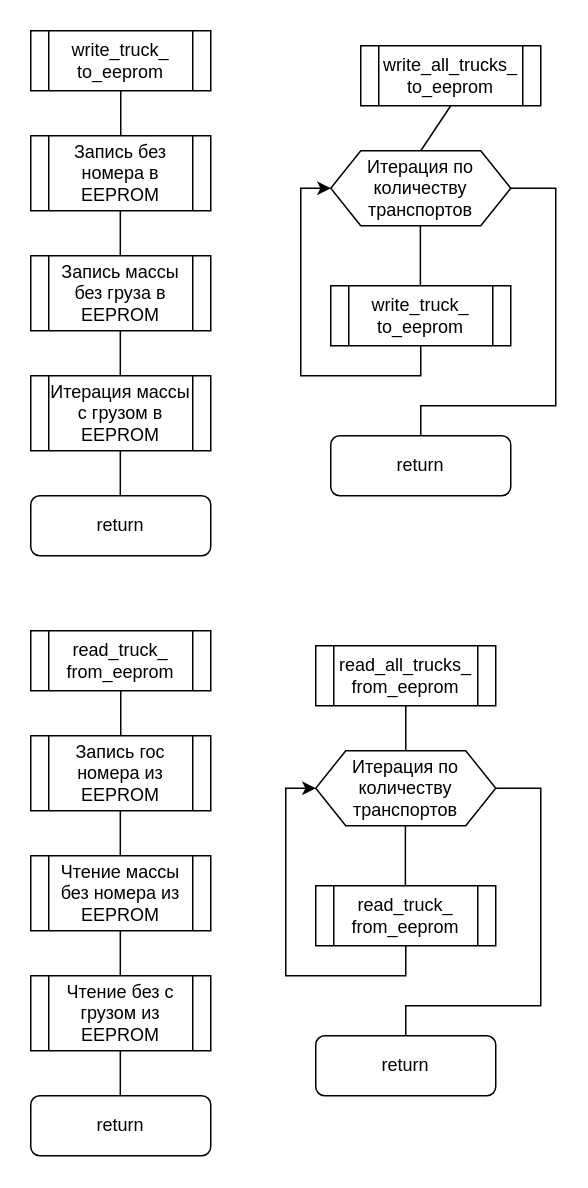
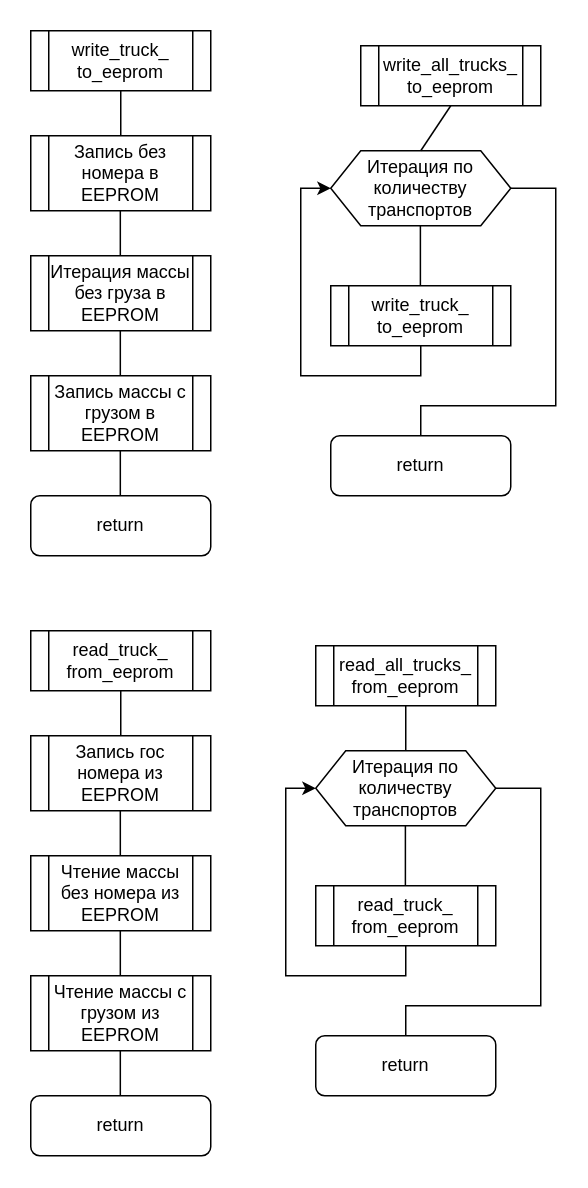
- <mxCell id="4" value="Запись массы без груза в EEPROM" style="shape=process;whiteSpace=wrap;html=1;backgroundOutline=1;" vertex="1" parent="1"><mxGeometry x="20" y="170" width="120" height="50" as="geometry" /></mxCell>
+ <mxCell id="4" value="Итерация массы без груза в EEPROM" style="shape=process;whiteSpace=wrap;html=1;backgroundOutline=1;" vertex="1" parent="1"><mxGeometry x="20" y="170" width="120" height="50" as="geometry" /></mxCell>
- <mxCell id="5" value="Итерация массы с грузом в EEPROM" style="shape=process;whiteSpace=wrap;html=1;backgroundOutline=1;" vertex="1" parent="1"><mxGeometry x="20" y="250" width="120" height="50" as="geometry" /></mxCell>
+ <mxCell id="5" value="Запись массы с грузом в EEPROM" style="shape=process;whiteSpace=wrap;html=1;backgroundOutline=1;" vertex="1" parent="1"><mxGeometry x="20" y="250" width="120" height="50" as="geometry" /></mxCell>
- <mxCell id="22" value="Чтение без с грузом из EEPROM" style="shape=process;whiteSpace=wrap;html=1;backgroundOutline=1;" vertex="1" parent="1"><mxGeometry x="20" y="650" width="120" height="50" as="geometry" /></mxCell>
+ <mxCell id="22" value="Чтение массы с грузом из EEPROM" style="shape=process;whiteSpace=wrap;html=1;backgroundOutline=1;" vertex="1" parent="1"><mxGeometry x="20" y="650" width="120" height="50" as="geometry" /></mxCell>
